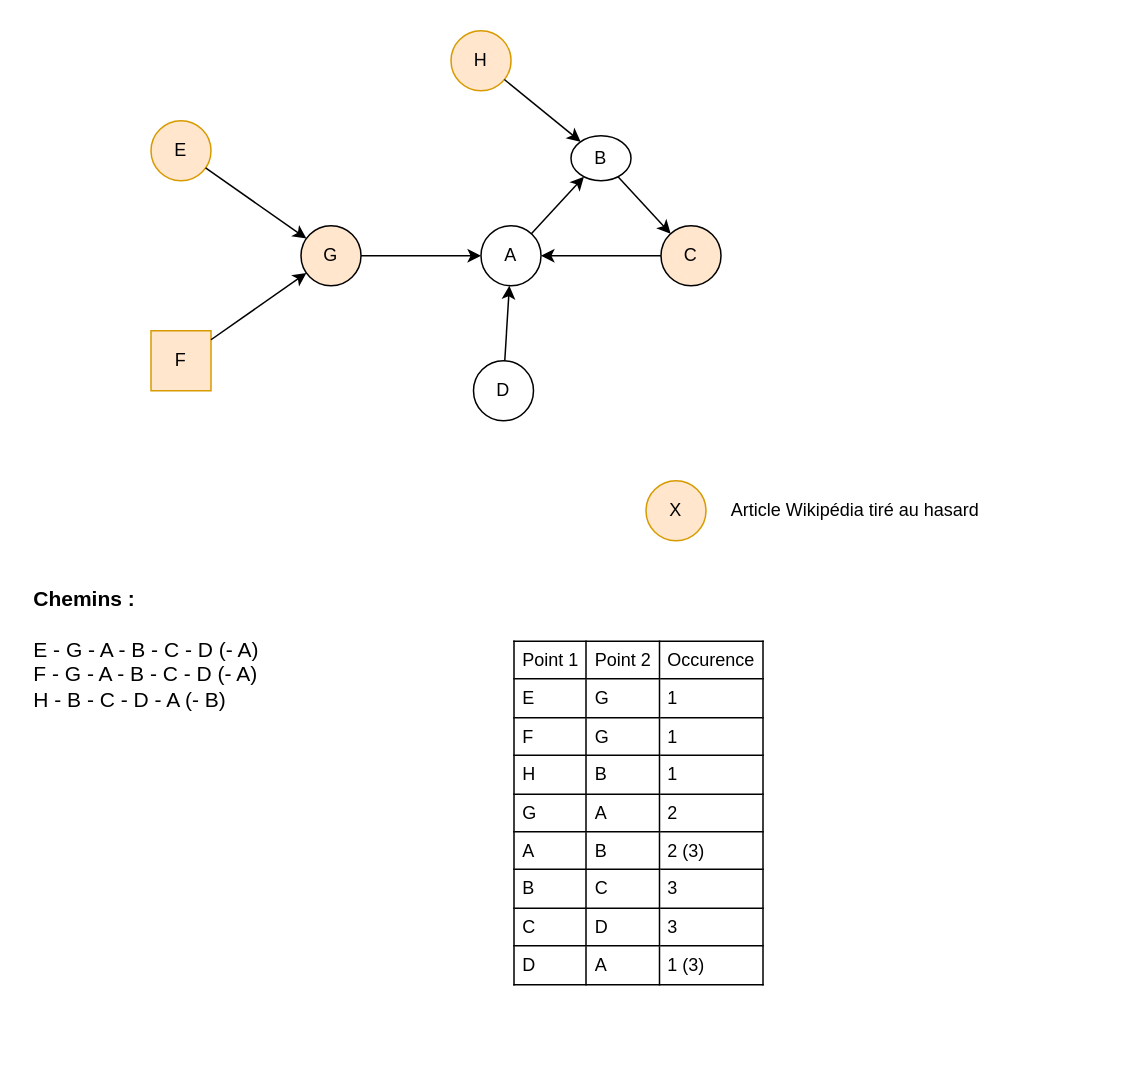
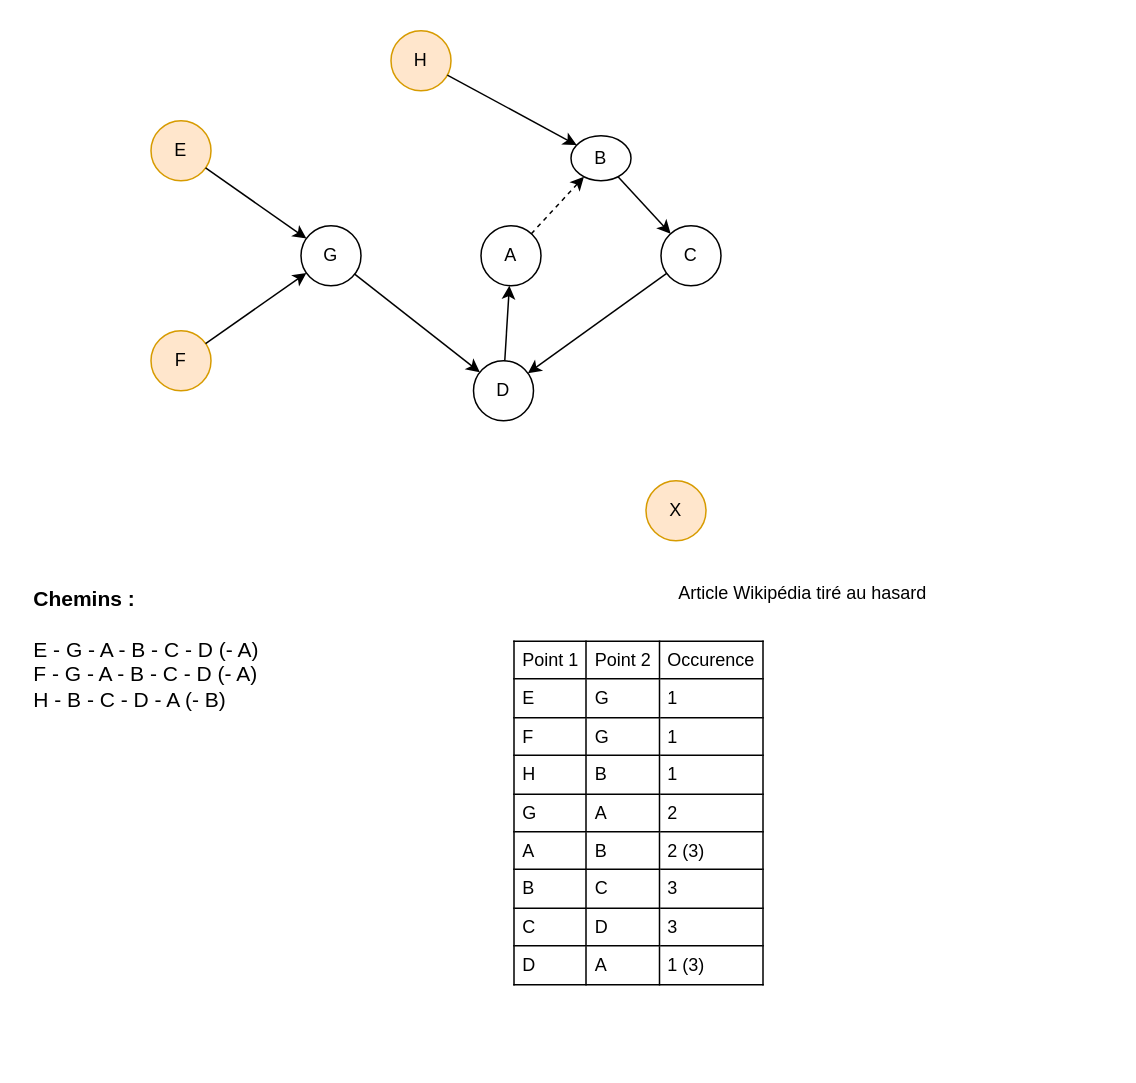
- <mxCell id="6" value="H" style="ellipse;whiteSpace=wrap;html=1;aspect=fixed;fillColor=#ffe6cc;strokeColor=#d79b00;" vertex="1" parent="1"><mxGeometry x="300" y="20" width="40" height="40" as="geometry" /></mxCell>
+ <mxCell id="6" value="H" style="ellipse;whiteSpace=wrap;html=1;aspect=fixed;fillColor=#ffe6cc;strokeColor=#d79b00;" vertex="1" parent="1"><mxGeometry x="260" y="20" width="40" height="40" as="geometry" /></mxCell>
- <mxCell id="14" value="" style="endArrow=classic;html=1;" edge="1" parent="1" source="2" target="3"><mxGeometry width="50" height="50" relative="1" as="geometry"><mxPoint x="70" y="330" as="sourcePoint" /><mxPoint x="120" y="280" as="targetPoint" /></mxGeometry></mxCell>
+ <mxCell id="14" value="" style="endArrow=classic;html=1;dashed=1;" edge="1" parent="1" source="2" target="3"><mxGeometry width="50" height="50" relative="1" as="geometry"><mxPoint x="70" y="330" as="sourcePoint" /><mxPoint x="120" y="280" as="targetPoint" /></mxGeometry></mxCell>
- <mxCell id="7" value="G" style="ellipse;whiteSpace=wrap;html=1;aspect=fixed;fillColor=#ffe6cc;" vertex="1" parent="1"><mxGeometry x="200" y="150" width="40" height="40" as="geometry" /></mxCell>
+ <mxCell id="7" value="G" style="ellipse;whiteSpace=wrap;html=1;aspect=fixed;" vertex="1" parent="1"><mxGeometry x="200" y="150" width="40" height="40" as="geometry" /></mxCell>
- <mxCell id="13" value="" style="endArrow=classic;html=1;" edge="1" parent="1" source="7" target="2"><mxGeometry width="50" height="50" relative="1" as="geometry"><mxPoint x="60" y="410" as="sourcePoint" /><mxPoint x="110" y="360" as="targetPoint" /></mxGeometry></mxCell>
+ <mxCell id="13" value="" style="endArrow=classic;html=1;" edge="1" parent="1" source="7" target="5"><mxGeometry width="50" height="50" relative="1" as="geometry"><mxPoint x="60" y="410" as="sourcePoint" /><mxPoint x="110" y="360" as="targetPoint" /></mxGeometry></mxCell>
- <mxCell id="15" value="" style="endArrow=classic;html=1;" edge="1" parent="1" source="4" target="2"><mxGeometry width="50" height="50" relative="1" as="geometry"><mxPoint x="50" y="490" as="sourcePoint" /><mxPoint x="100" y="440" as="targetPoint" /></mxGeometry></mxCell>
+ <mxCell id="15" value="" style="endArrow=classic;html=1;" edge="1" parent="1" source="4" target="5"><mxGeometry width="50" height="50" relative="1" as="geometry"><mxPoint x="50" y="490" as="sourcePoint" /><mxPoint x="100" y="440" as="targetPoint" /></mxGeometry></mxCell>
- <mxCell id="4" value="C" style="ellipse;whiteSpace=wrap;html=1;aspect=fixed;fillColor=#ffe6cc;" vertex="1" parent="1"><mxGeometry x="440" y="150" width="40" height="40" as="geometry" /></mxCell>
+ <mxCell id="4" value="C" style="ellipse;whiteSpace=wrap;html=1;aspect=fixed;" vertex="1" parent="1"><mxGeometry x="440" y="150" width="40" height="40" as="geometry" /></mxCell>
- <mxCell id="8" value="F" style="whiteSpace=wrap;html=1;aspect=fixed;fillColor=#ffe6cc;strokeColor=#d79b00;rounded=0;" vertex="1" parent="1"><mxGeometry x="100" y="220" width="40" height="40" as="geometry" /></mxCell>
+ <mxCell id="8" value="F" style="ellipse;whiteSpace=wrap;html=1;aspect=fixed;fillColor=#ffe6cc;strokeColor=#d79b00;" vertex="1" parent="1"><mxGeometry x="100" y="220" width="40" height="40" as="geometry" /></mxCell>
- <mxCell id="20" value="Article Wikipédia tiré au hasard" style="text;html=1;strokeColor=none;fillColor=none;align=left;verticalAlign=middle;whiteSpace=wrap;rounded=0;" vertex="1" parent="1"><mxGeometry x="485" y="330" width="250" height="20" as="geometry" /></mxCell>
+ <mxCell id="20" value="Article Wikipédia tiré au hasard" style="text;html=1;strokeColor=none;fillColor=none;align=left;verticalAlign=middle;whiteSpace=wrap;rounded=0;" vertex="1" parent="1"><mxGeometry x="450" y="385" width="250" height="20" as="geometry" /></mxCell>
